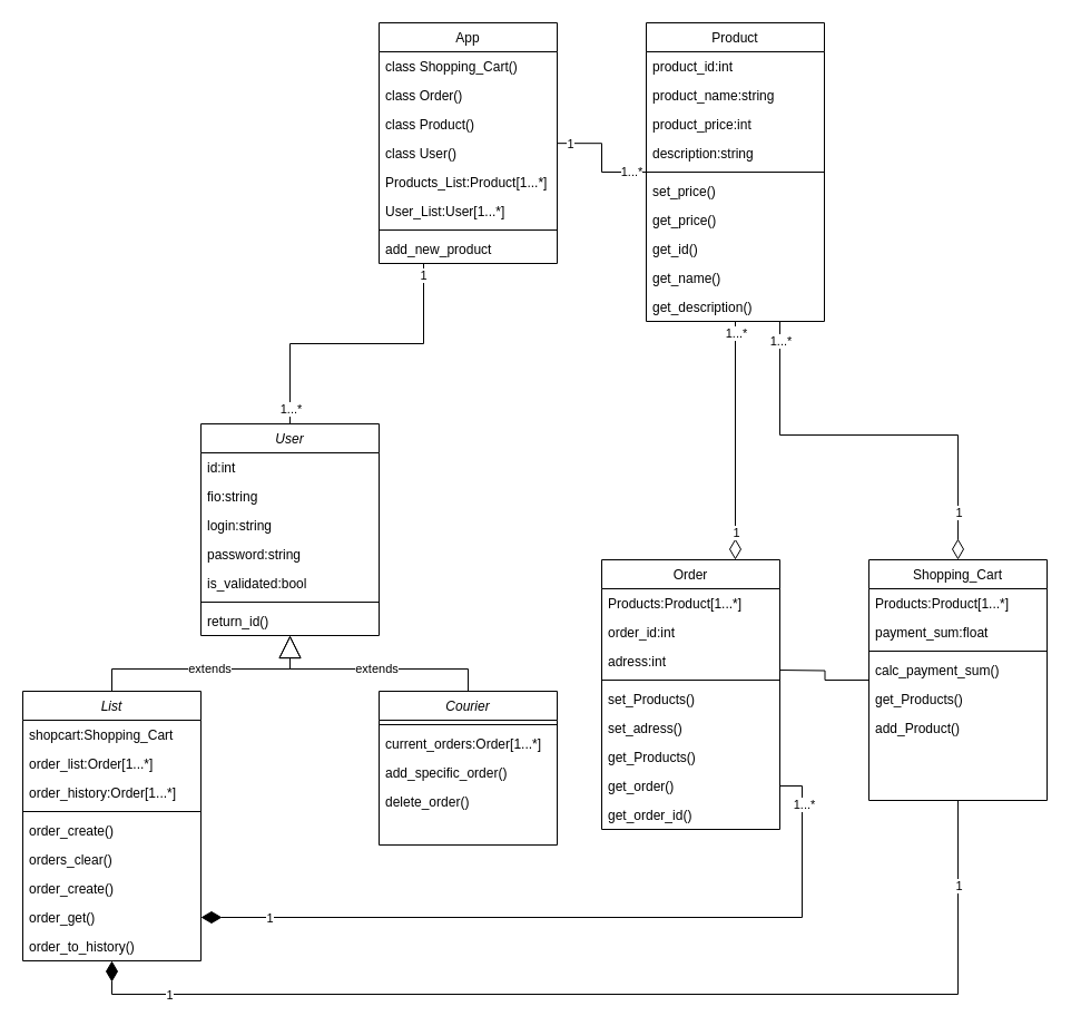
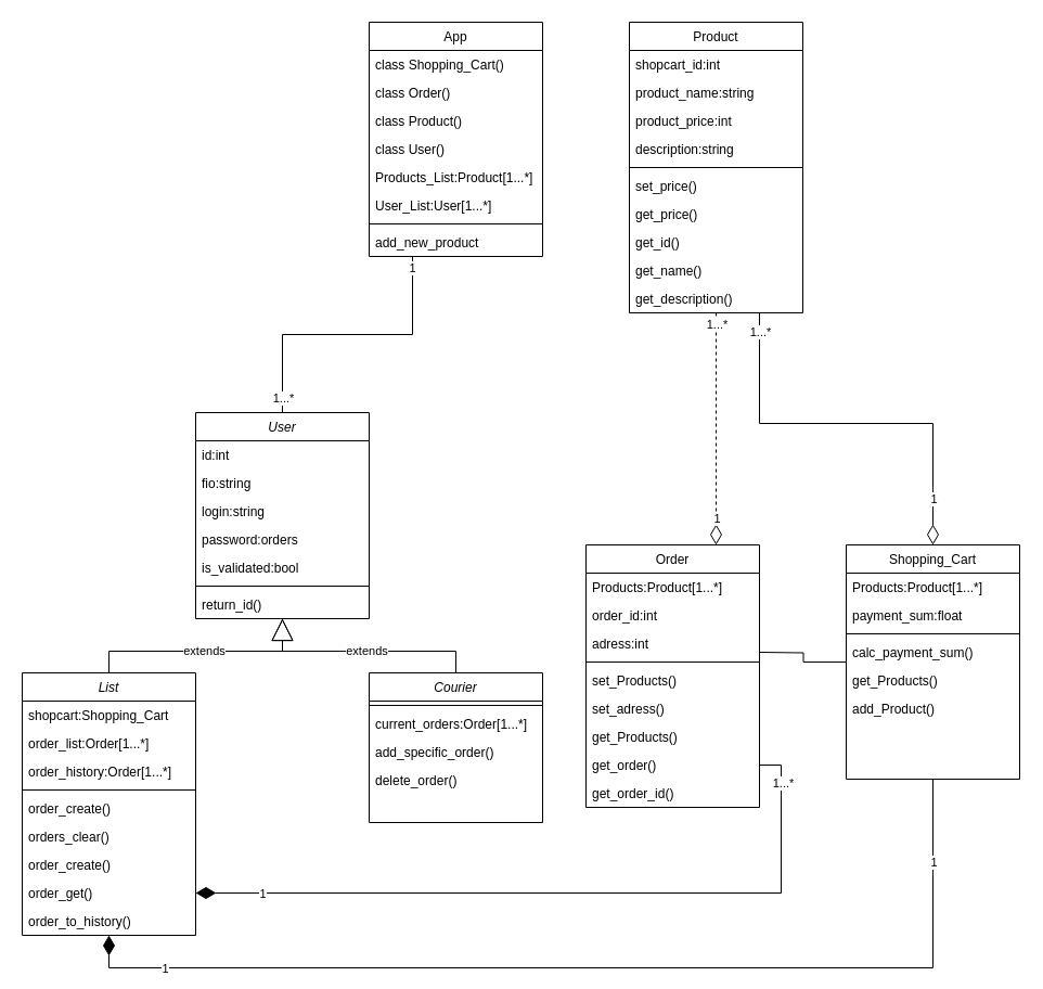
- <mxCell id="64" value="product_id:int" style="text;align=left;verticalAlign=top;spacingLeft=4;spacingRight=4;overflow=hidden;rotatable=0;points=[[0,0.5],[1,0.5]];portConstraint=eastwest;rounded=0;shadow=0;html=0;" parent="63" vertex="1"><mxGeometry y="26" width="160" height="26" as="geometry" /></mxCell>
+ <mxCell id="64" value="shopcart_id:int" style="text;align=left;verticalAlign=top;spacingLeft=4;spacingRight=4;overflow=hidden;rotatable=0;points=[[0,0.5],[1,0.5]];portConstraint=eastwest;rounded=0;shadow=0;html=0;" parent="63" vertex="1"><mxGeometry y="26" width="160" height="26" as="geometry" /></mxCell>
- <mxCell id="78" style="edgeStyle=orthogonalEdgeStyle;rounded=0;orthogonalLoop=1;jettySize=auto;html=1;exitX=0;exitY=0.5;exitDx=0;exitDy=0;entryX=1;entryY=0.16;entryDx=0;entryDy=0;entryPerimeter=0;endArrow=none;endFill=0;" edge="1" parent="1" source="63" target="17"><mxGeometry relative="1" as="geometry" /></mxCell>
- <mxCell id="79" value="1" style="edgeLabel;html=1;align=center;verticalAlign=middle;resizable=0;points=[];" vertex="1" connectable="0" parent="78"><mxGeometry x="0.774" relative="1" as="geometry"><mxPoint as="offset" /></mxGeometry></mxCell>
- <mxCell id="80" value="1...*" style="edgeLabel;html=1;align=center;verticalAlign=middle;resizable=0;points=[];" vertex="1" connectable="0" parent="78"><mxGeometry x="-0.728" y="-1" relative="1" as="geometry"><mxPoint as="offset" /></mxGeometry></mxCell>
- <mxCell id="40" style="edgeStyle=orthogonalEdgeStyle;rounded=0;orthogonalLoop=1;jettySize=auto;html=1;exitX=0.5;exitY=1;exitDx=0;exitDy=0;endArrow=diamondThin;endFill=0;endSize=16;entryX=0.75;entryY=0;entryDx=0;entryDy=0;" edge="1" parent="1" source="63" target="43"><mxGeometry relative="1" as="geometry"><mxPoint x="750" y="440" as="targetPoint" /></mxGeometry></mxCell>
+ <mxCell id="40" style="edgeStyle=orthogonalEdgeStyle;rounded=0;orthogonalLoop=1;jettySize=auto;html=1;exitX=0.5;exitY=1;exitDx=0;exitDy=0;endArrow=diamondThin;endFill=0;endSize=16;entryX=0.75;entryY=0;entryDx=0;entryDy=0;dashed=1;" edge="1" parent="1" source="63" target="43"><mxGeometry relative="1" as="geometry"><mxPoint x="750" y="440" as="targetPoint" /></mxGeometry></mxCell>
- <mxCell id="9" value="password:string" style="text;align=left;verticalAlign=top;spacingLeft=4;spacingRight=4;overflow=hidden;rotatable=0;points=[[0,0.5],[1,0.5]];portConstraint=eastwest;rounded=0;shadow=0;html=0;" vertex="1" parent="5"><mxGeometry y="104" width="160" height="26" as="geometry" /></mxCell>
+ <mxCell id="9" value="password:orders" style="text;align=left;verticalAlign=top;spacingLeft=4;spacingRight=4;overflow=hidden;rotatable=0;points=[[0,0.5],[1,0.5]];portConstraint=eastwest;rounded=0;shadow=0;html=0;" vertex="1" parent="5"><mxGeometry y="104" width="160" height="26" as="geometry" /></mxCell>
